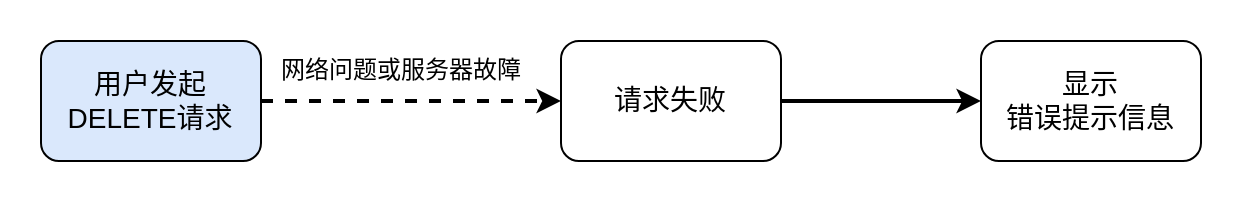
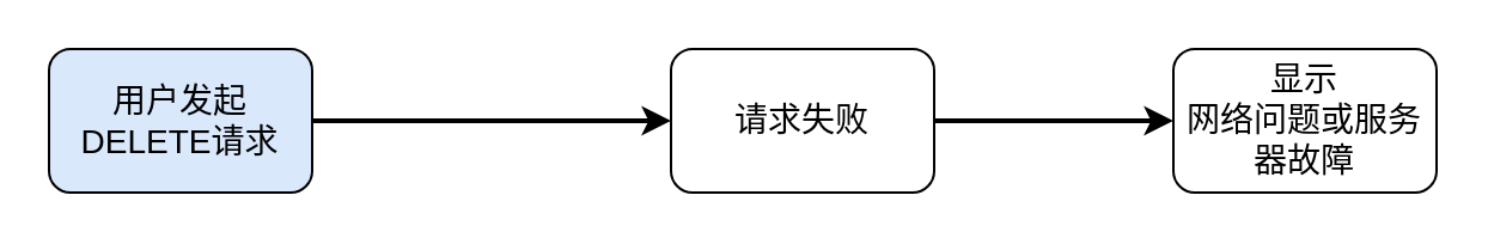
- <mxCell id="6" value="网络问题或服务器故障" style="text;html=1;align=center;verticalAlign=middle;resizable=0;points=[];autosize=1;strokeColor=none;fillColor=none;" vertex="1" parent="1"><mxGeometry x="130" y="20" width="140" height="30" as="geometry" /></mxCell>
- <mxCell id="2" style="edgeStyle=orthogonalEdgeStyle;rounded=0;orthogonalLoop=1;jettySize=auto;html=1;exitX=1;exitY=0.5;exitDx=0;exitDy=0;entryX=0;entryY=0.5;entryDx=0;entryDy=0;strokeWidth=2;dashed=1;" edge="1" parent="1" source="3" target="5"><mxGeometry relative="1" as="geometry" /></mxCell>
+ <mxCell id="2" style="edgeStyle=orthogonalEdgeStyle;rounded=0;orthogonalLoop=1;jettySize=auto;html=1;exitX=1;exitY=0.5;exitDx=0;exitDy=0;entryX=0;entryY=0.5;entryDx=0;entryDy=0;strokeWidth=2;" edge="1" parent="1" source="3" target="5"><mxGeometry relative="1" as="geometry" /></mxCell>
- <mxCell id="7" value="&lt;font style=&quot;font-size: 14px;&quot;&gt;显示&lt;/font&gt;&lt;div&gt;&lt;font style=&quot;font-size: 14px;&quot;&gt;错误提示信息&lt;/font&gt;&lt;br&gt;&lt;/div&gt;" style="rounded=1;whiteSpace=wrap;html=1;" vertex="1" parent="1"><mxGeometry x="490" y="20" width="110" height="60" as="geometry" /></mxCell>
+ <mxCell id="7" value="&lt;font style=&quot;font-size: 14px;&quot;&gt;显示&lt;/font&gt;&lt;div&gt;&lt;font style=&quot;font-size: 14px;&quot;&gt;网络问题或服务器故障&lt;/font&gt;&lt;br&gt;&lt;/div&gt;" style="rounded=1;whiteSpace=wrap;html=1;" vertex="1" parent="1"><mxGeometry x="490" y="20" width="110" height="60" as="geometry" /></mxCell>
